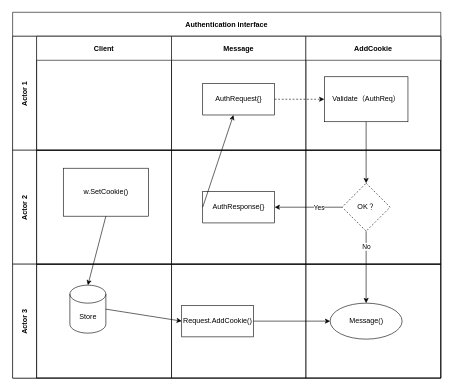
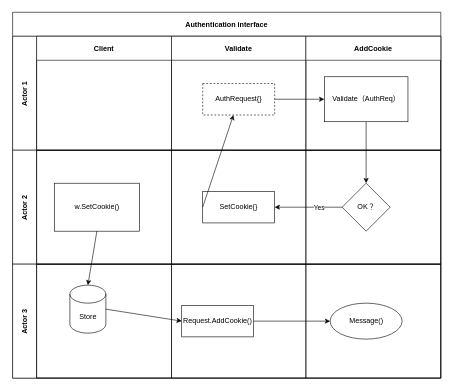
- <mxCell id="5" value="Message" style="swimlane;connectable=0;startSize=40;collapsible=0;recursiveResize=0;expand=0;pointerEvents=0;" parent="3" vertex="1"><mxGeometry x="265" width="224" height="190" as="geometry"><mxRectangle width="224" height="190" as="alternateBounds" /></mxGeometry></mxCell>
+ <mxCell id="5" value="Validate" style="swimlane;connectable=0;startSize=40;collapsible=0;recursiveResize=0;expand=0;pointerEvents=0;" parent="3" vertex="1"><mxGeometry x="265" width="224" height="190" as="geometry"><mxRectangle width="224" height="190" as="alternateBounds" /></mxGeometry></mxCell>
- <mxCell id="6" value="AuthRequest{}" style="rounded=0;whiteSpace=wrap;html=1;imageWidth=24;imageHeight=24;" parent="5" vertex="1"><mxGeometry x="52" y="78.75" width="120" height="52.5" as="geometry" /></mxCell>
+ <mxCell id="6" value="AuthRequest{}" style="rounded=0;whiteSpace=wrap;html=1;imageWidth=24;imageHeight=24;dashed=1;" parent="5" vertex="1"><mxGeometry x="52" y="78.75" width="120" height="52.5" as="geometry" /></mxCell>
- <mxCell id="9" style="edgeStyle=none;html=1;exitX=1;exitY=0.5;exitDx=0;exitDy=0;entryX=0;entryY=0.5;entryDx=0;entryDy=0;dashed=1;" parent="3" source="6" target="8" edge="1"><mxGeometry relative="1" as="geometry" /></mxCell>
+ <mxCell id="9" style="edgeStyle=none;html=1;exitX=1;exitY=0.5;exitDx=0;exitDy=0;entryX=0;entryY=0.5;entryDx=0;entryDy=0;" parent="3" source="6" target="8" edge="1"><mxGeometry relative="1" as="geometry" /></mxCell>
- <mxCell id="12" value="w.SetCookie()" style="rounded=0;whiteSpace=wrap;html=1;" parent="11" vertex="1"><mxGeometry x="44.5" y="30" width="142" height="80" as="geometry" /></mxCell>
+ <mxCell id="12" value="w.SetCookie()" style="rounded=0;whiteSpace=wrap;html=1;" parent="11" vertex="1"><mxGeometry x="29.5" y="55" width="142" height="80" as="geometry" /></mxCell>
- <mxCell id="14" value="AuthResponse{}" style="rounded=0;whiteSpace=wrap;html=1;" parent="13" vertex="1"><mxGeometry x="52" y="68.75" width="120" height="52.5" as="geometry" /></mxCell>
+ <mxCell id="14" value="SetCookie{}" style="rounded=0;whiteSpace=wrap;html=1;" parent="13" vertex="1"><mxGeometry x="52" y="68.75" width="120" height="52.5" as="geometry" /></mxCell>
- <mxCell id="16" value="OK？" style="rhombus;whiteSpace=wrap;html=1;dashed=1;" parent="15" vertex="1"><mxGeometry x="60.5" y="55" width="80" height="80" as="geometry" /></mxCell>
+ <mxCell id="16" value="OK？" style="rhombus;whiteSpace=wrap;html=1;" parent="15" vertex="1"><mxGeometry x="60.5" y="55" width="80" height="80" as="geometry" /></mxCell>
- <mxCell id="30" style="edgeStyle=none;html=1;exitX=0.5;exitY=1;exitDx=0;exitDy=0;fontFamily=Helvetica;fontColor=#FFFFFF;" parent="2" source="16" target="26" edge="1"><mxGeometry relative="1" as="geometry"><mxPoint x="589.5" y="365" as="sourcePoint" /></mxGeometry></mxCell>
- <mxCell id="31" value="No" style="edgeLabel;html=1;align=center;verticalAlign=middle;resizable=0;points=[];fontColor=#000000;" parent="30" vertex="1" connectable="0"><mxGeometry x="-0.467" relative="1" as="geometry"><mxPoint y="-7" as="offset" /></mxGeometry></mxCell>
